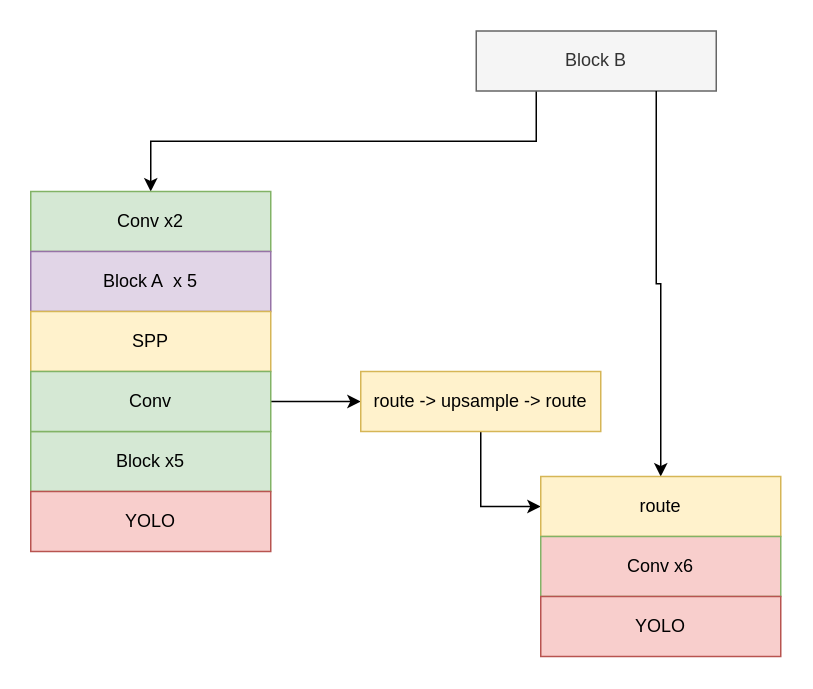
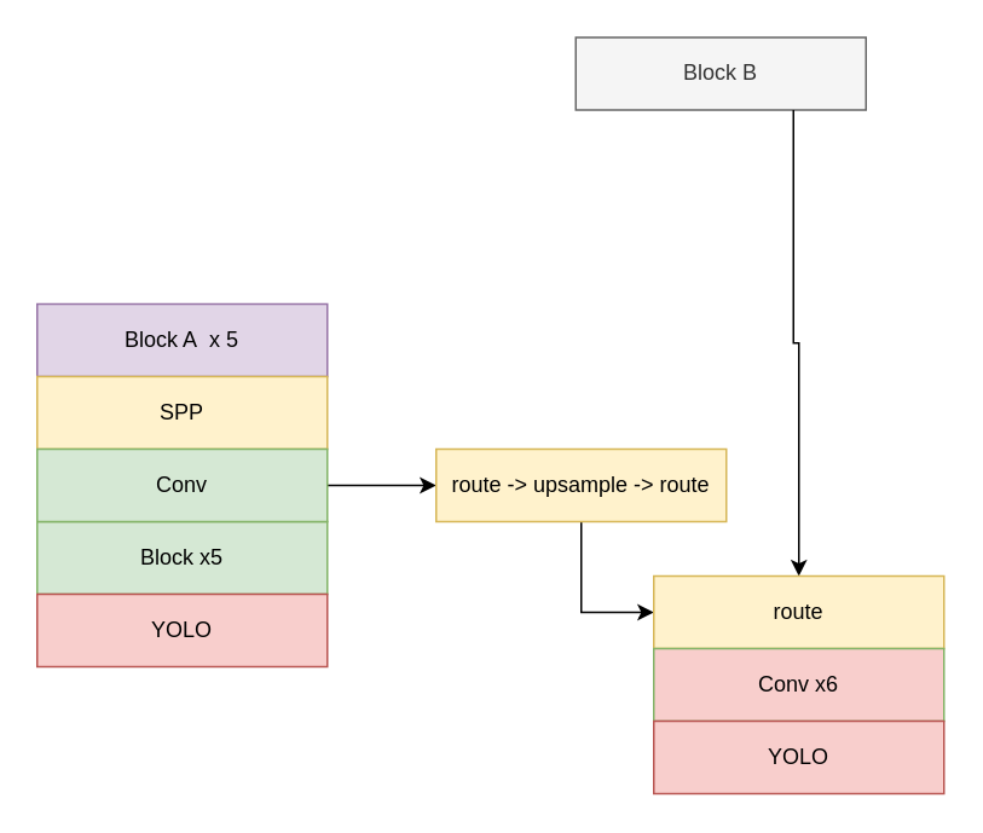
- <mxCell id="2" style="edgeStyle=orthogonalEdgeStyle;rounded=0;orthogonalLoop=1;jettySize=auto;html=1;exitX=0.25;exitY=1;exitDx=0;exitDy=0;" edge="1" parent="1" source="3" target="5"><mxGeometry relative="1" as="geometry" /></mxCell>
- <mxCell id="5" value="Conv x2" style="rounded=0;whiteSpace=wrap;html=1;fillColor=#d5e8d4;strokeColor=#82b366;" parent="1" vertex="1"><mxGeometry x="20" y="127" width="160" height="40" as="geometry" /></mxCell>
